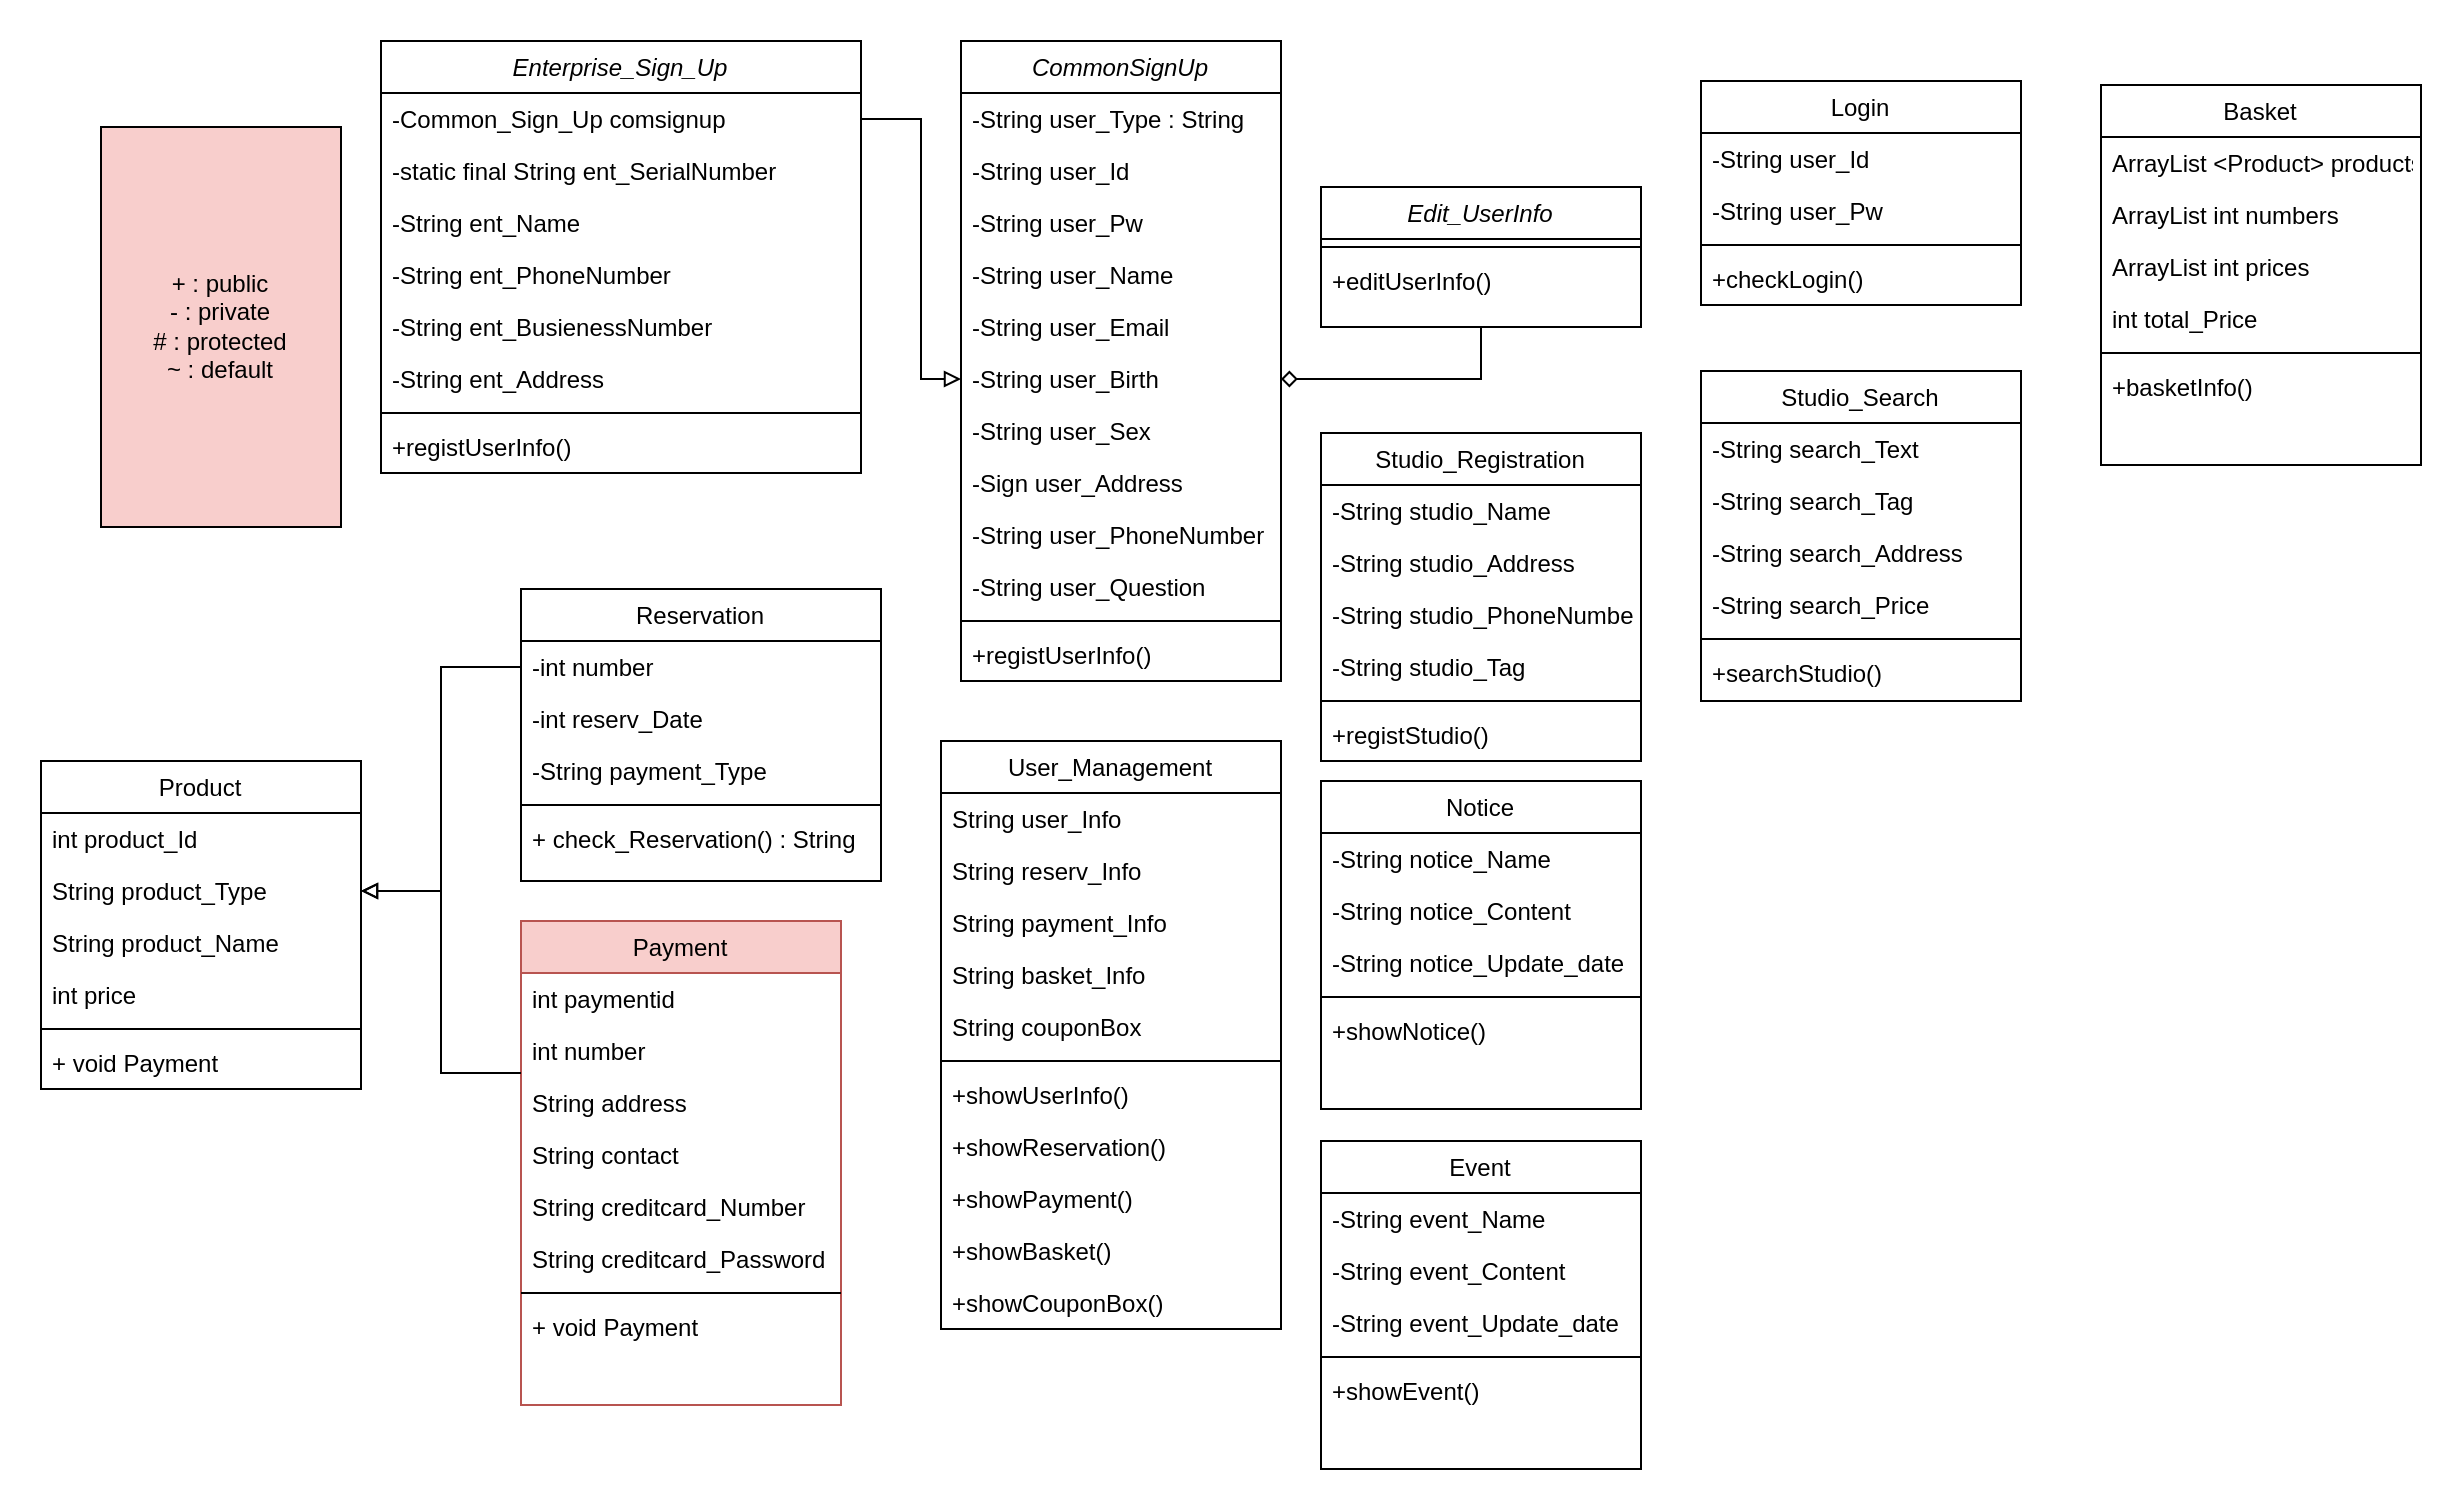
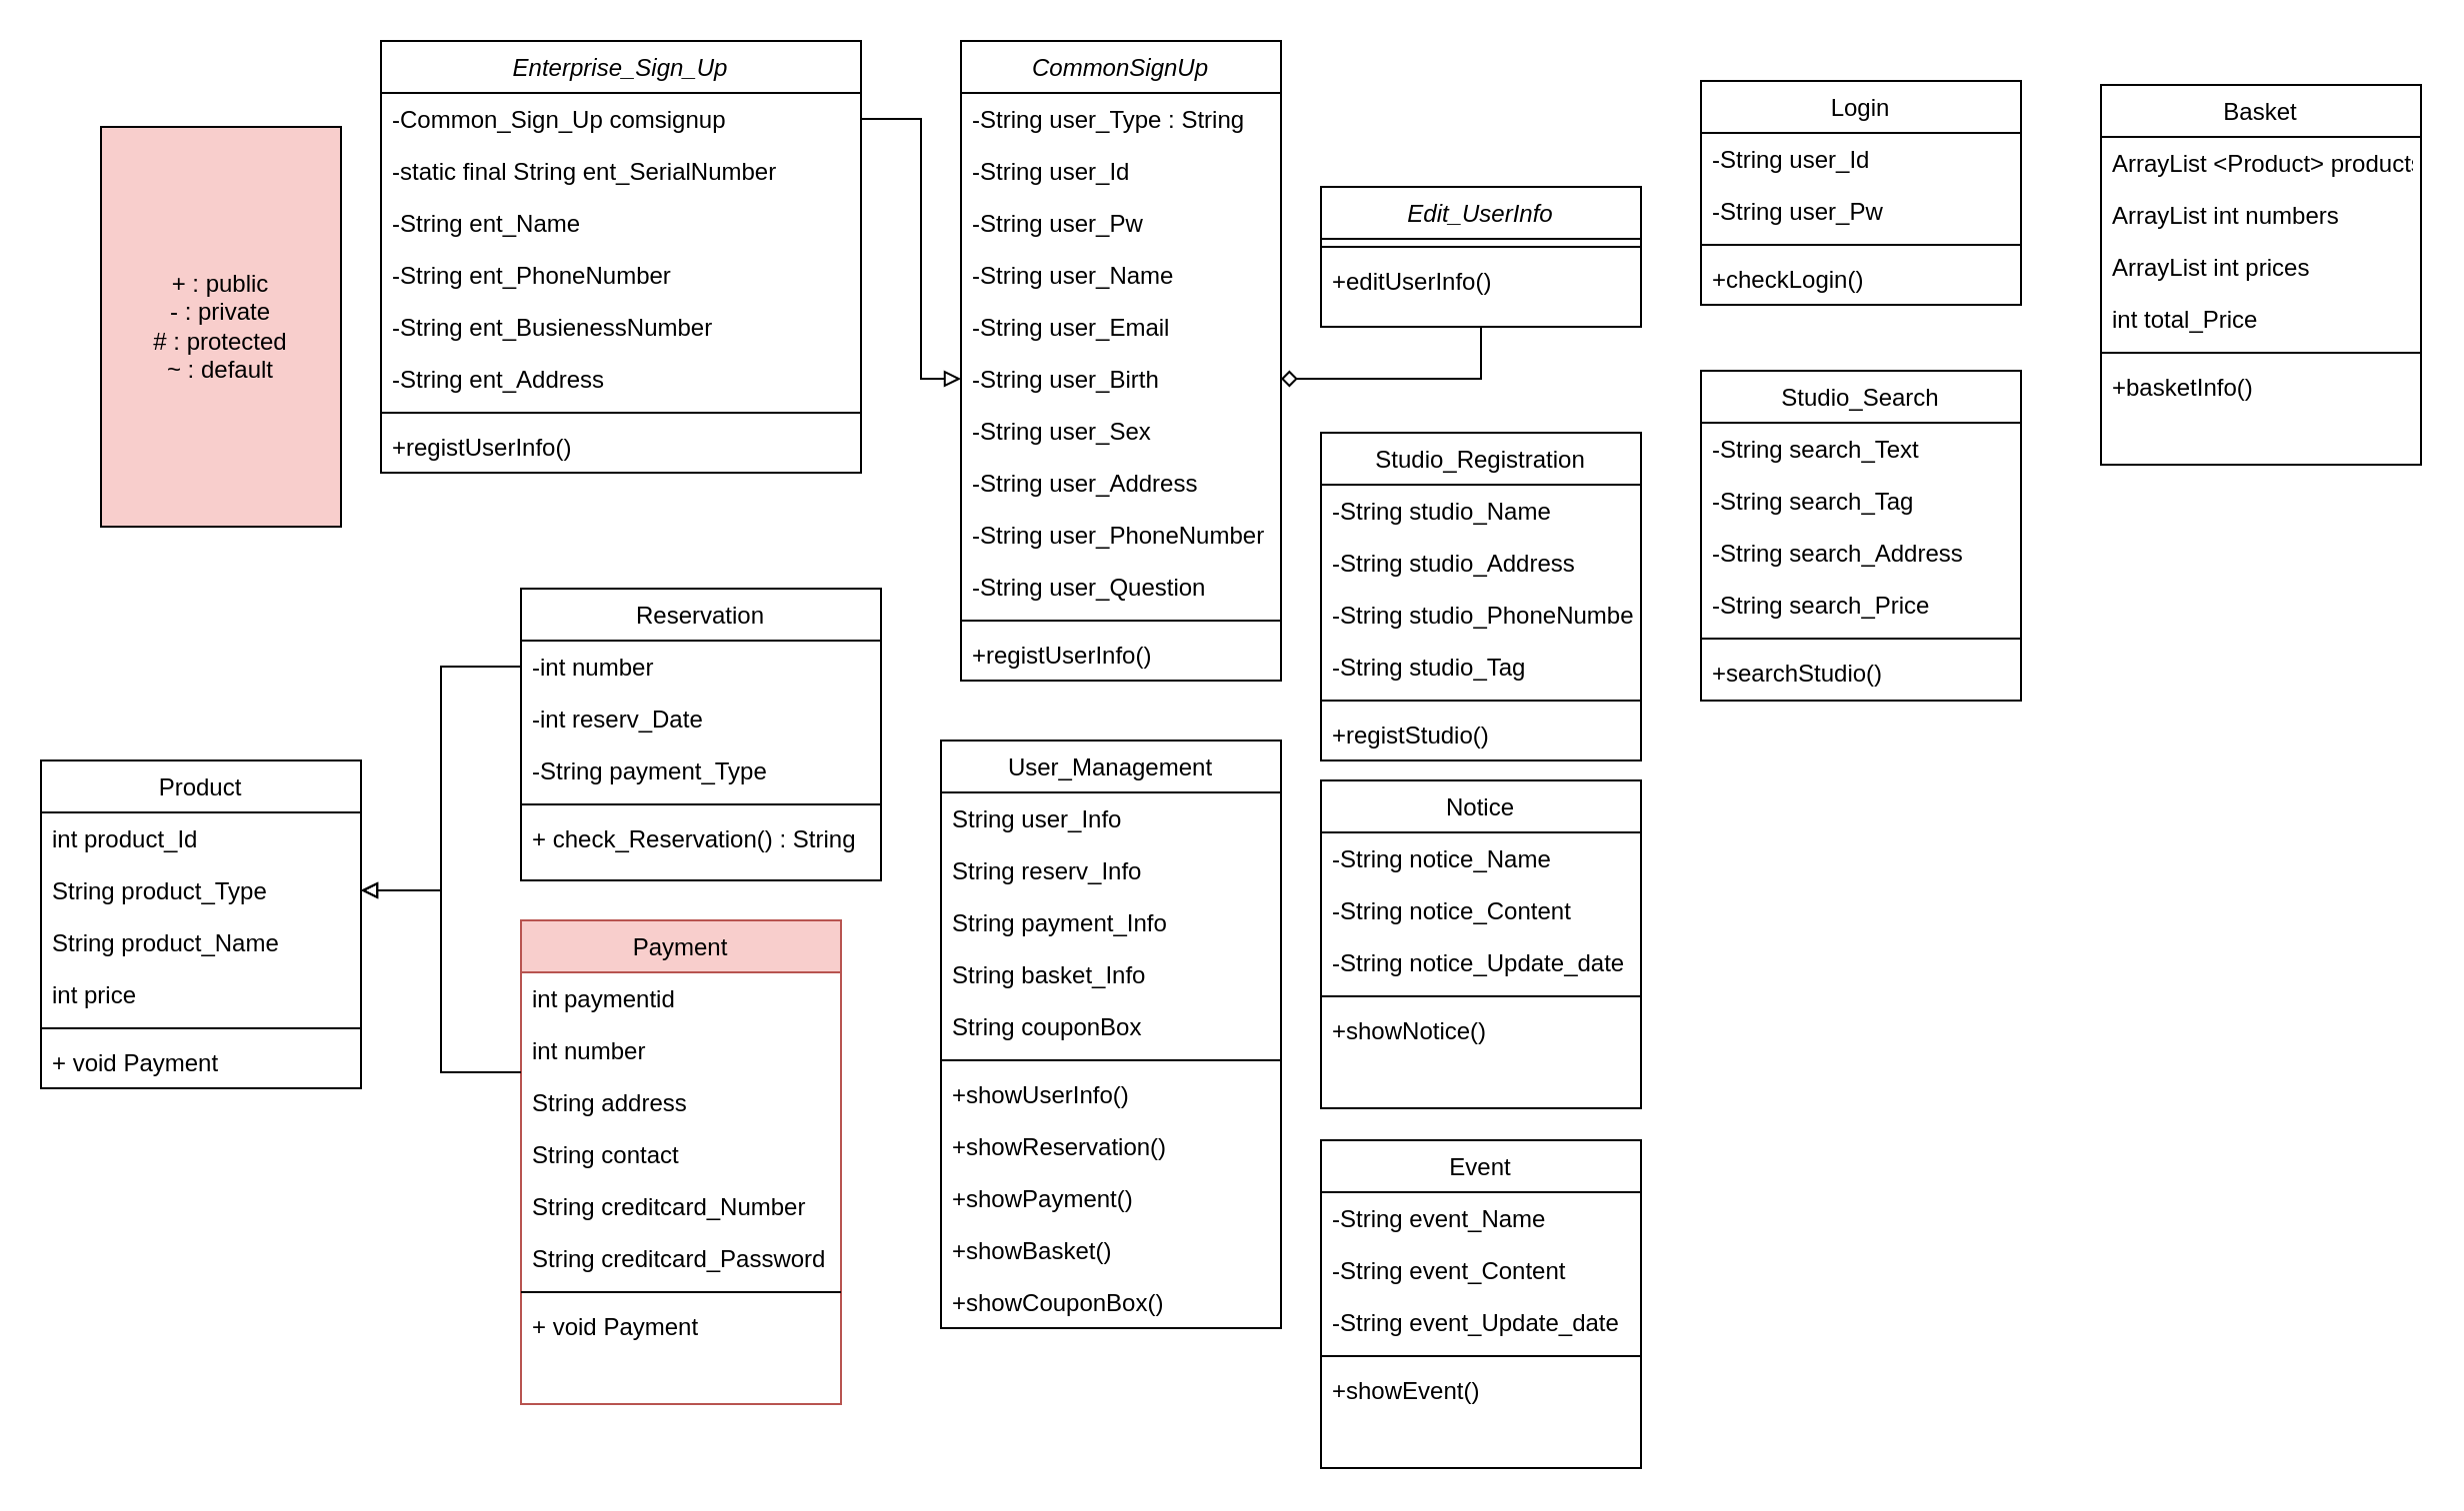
- <mxCell id="10" value="-Sign user_Address" style="text;align=left;verticalAlign=top;spacingLeft=4;spacingRight=4;overflow=hidden;rotatable=0;points=[[0,0.5],[1,0.5]];portConstraint=eastwest;rounded=0;shadow=0;html=0;" parent="2" vertex="1"><mxGeometry y="208" width="160" height="26" as="geometry" /></mxCell>
+ <mxCell id="10" value="-String user_Address" style="text;align=left;verticalAlign=top;spacingLeft=4;spacingRight=4;overflow=hidden;rotatable=0;points=[[0,0.5],[1,0.5]];portConstraint=eastwest;rounded=0;shadow=0;html=0;" parent="2" vertex="1"><mxGeometry y="208" width="160" height="26" as="geometry" /></mxCell>
